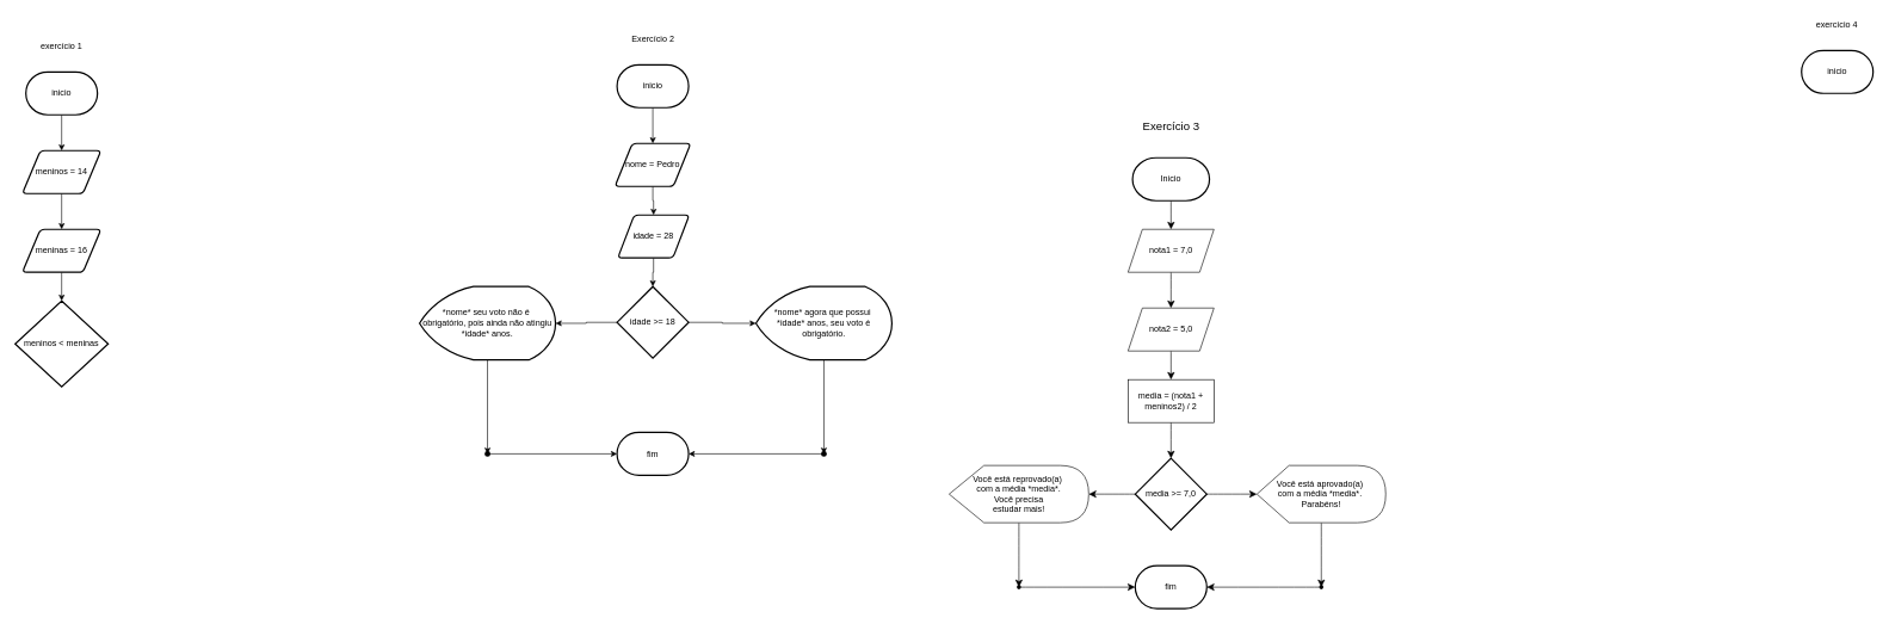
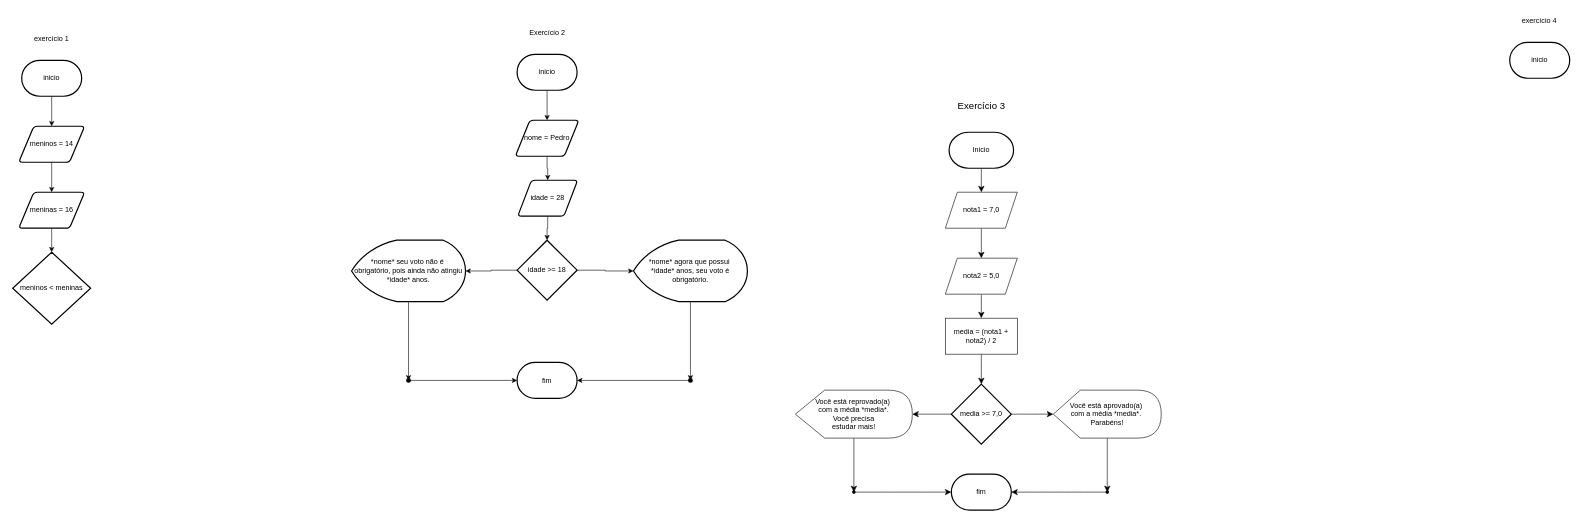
- <mxCell id="7" value="media = (nota1 + meninos2) / 2" style="rounded=0;whiteSpace=wrap;html=1;" parent="1" vertex="1"><mxGeometry x="1575" y="530" width="120" height="60" as="geometry" /></mxCell>
+ <mxCell id="7" value="media = (nota1 + nota2) / 2" style="rounded=0;whiteSpace=wrap;html=1;" parent="1" vertex="1"><mxGeometry x="1575" y="530" width="120" height="60" as="geometry" /></mxCell>
